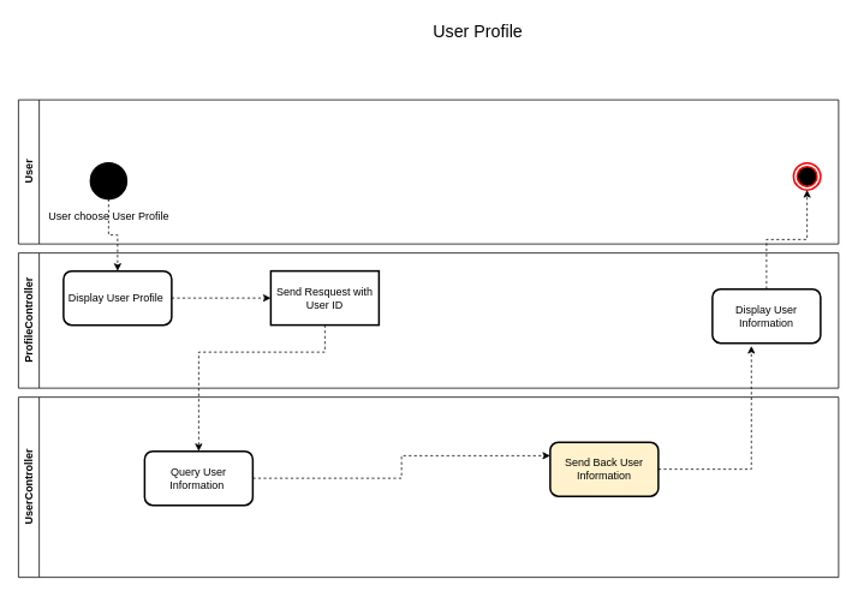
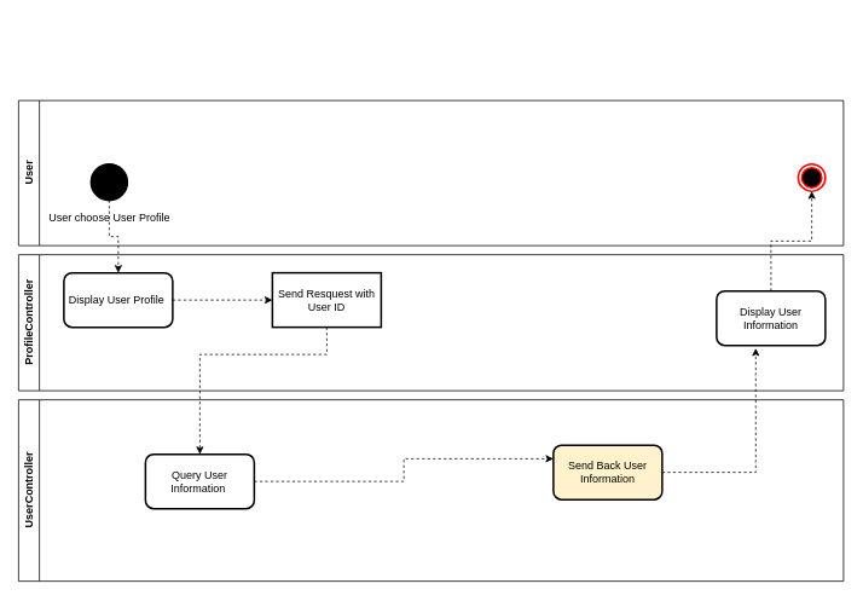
- <mxCell id="16" value="User Profile" style="text;html=1;strokeColor=none;fillColor=none;align=center;verticalAlign=middle;whiteSpace=wrap;rounded=0;fontSize=19;" vertex="1" parent="1"><mxGeometry x="440" y="20" width="180" height="30" as="geometry" /></mxCell>
